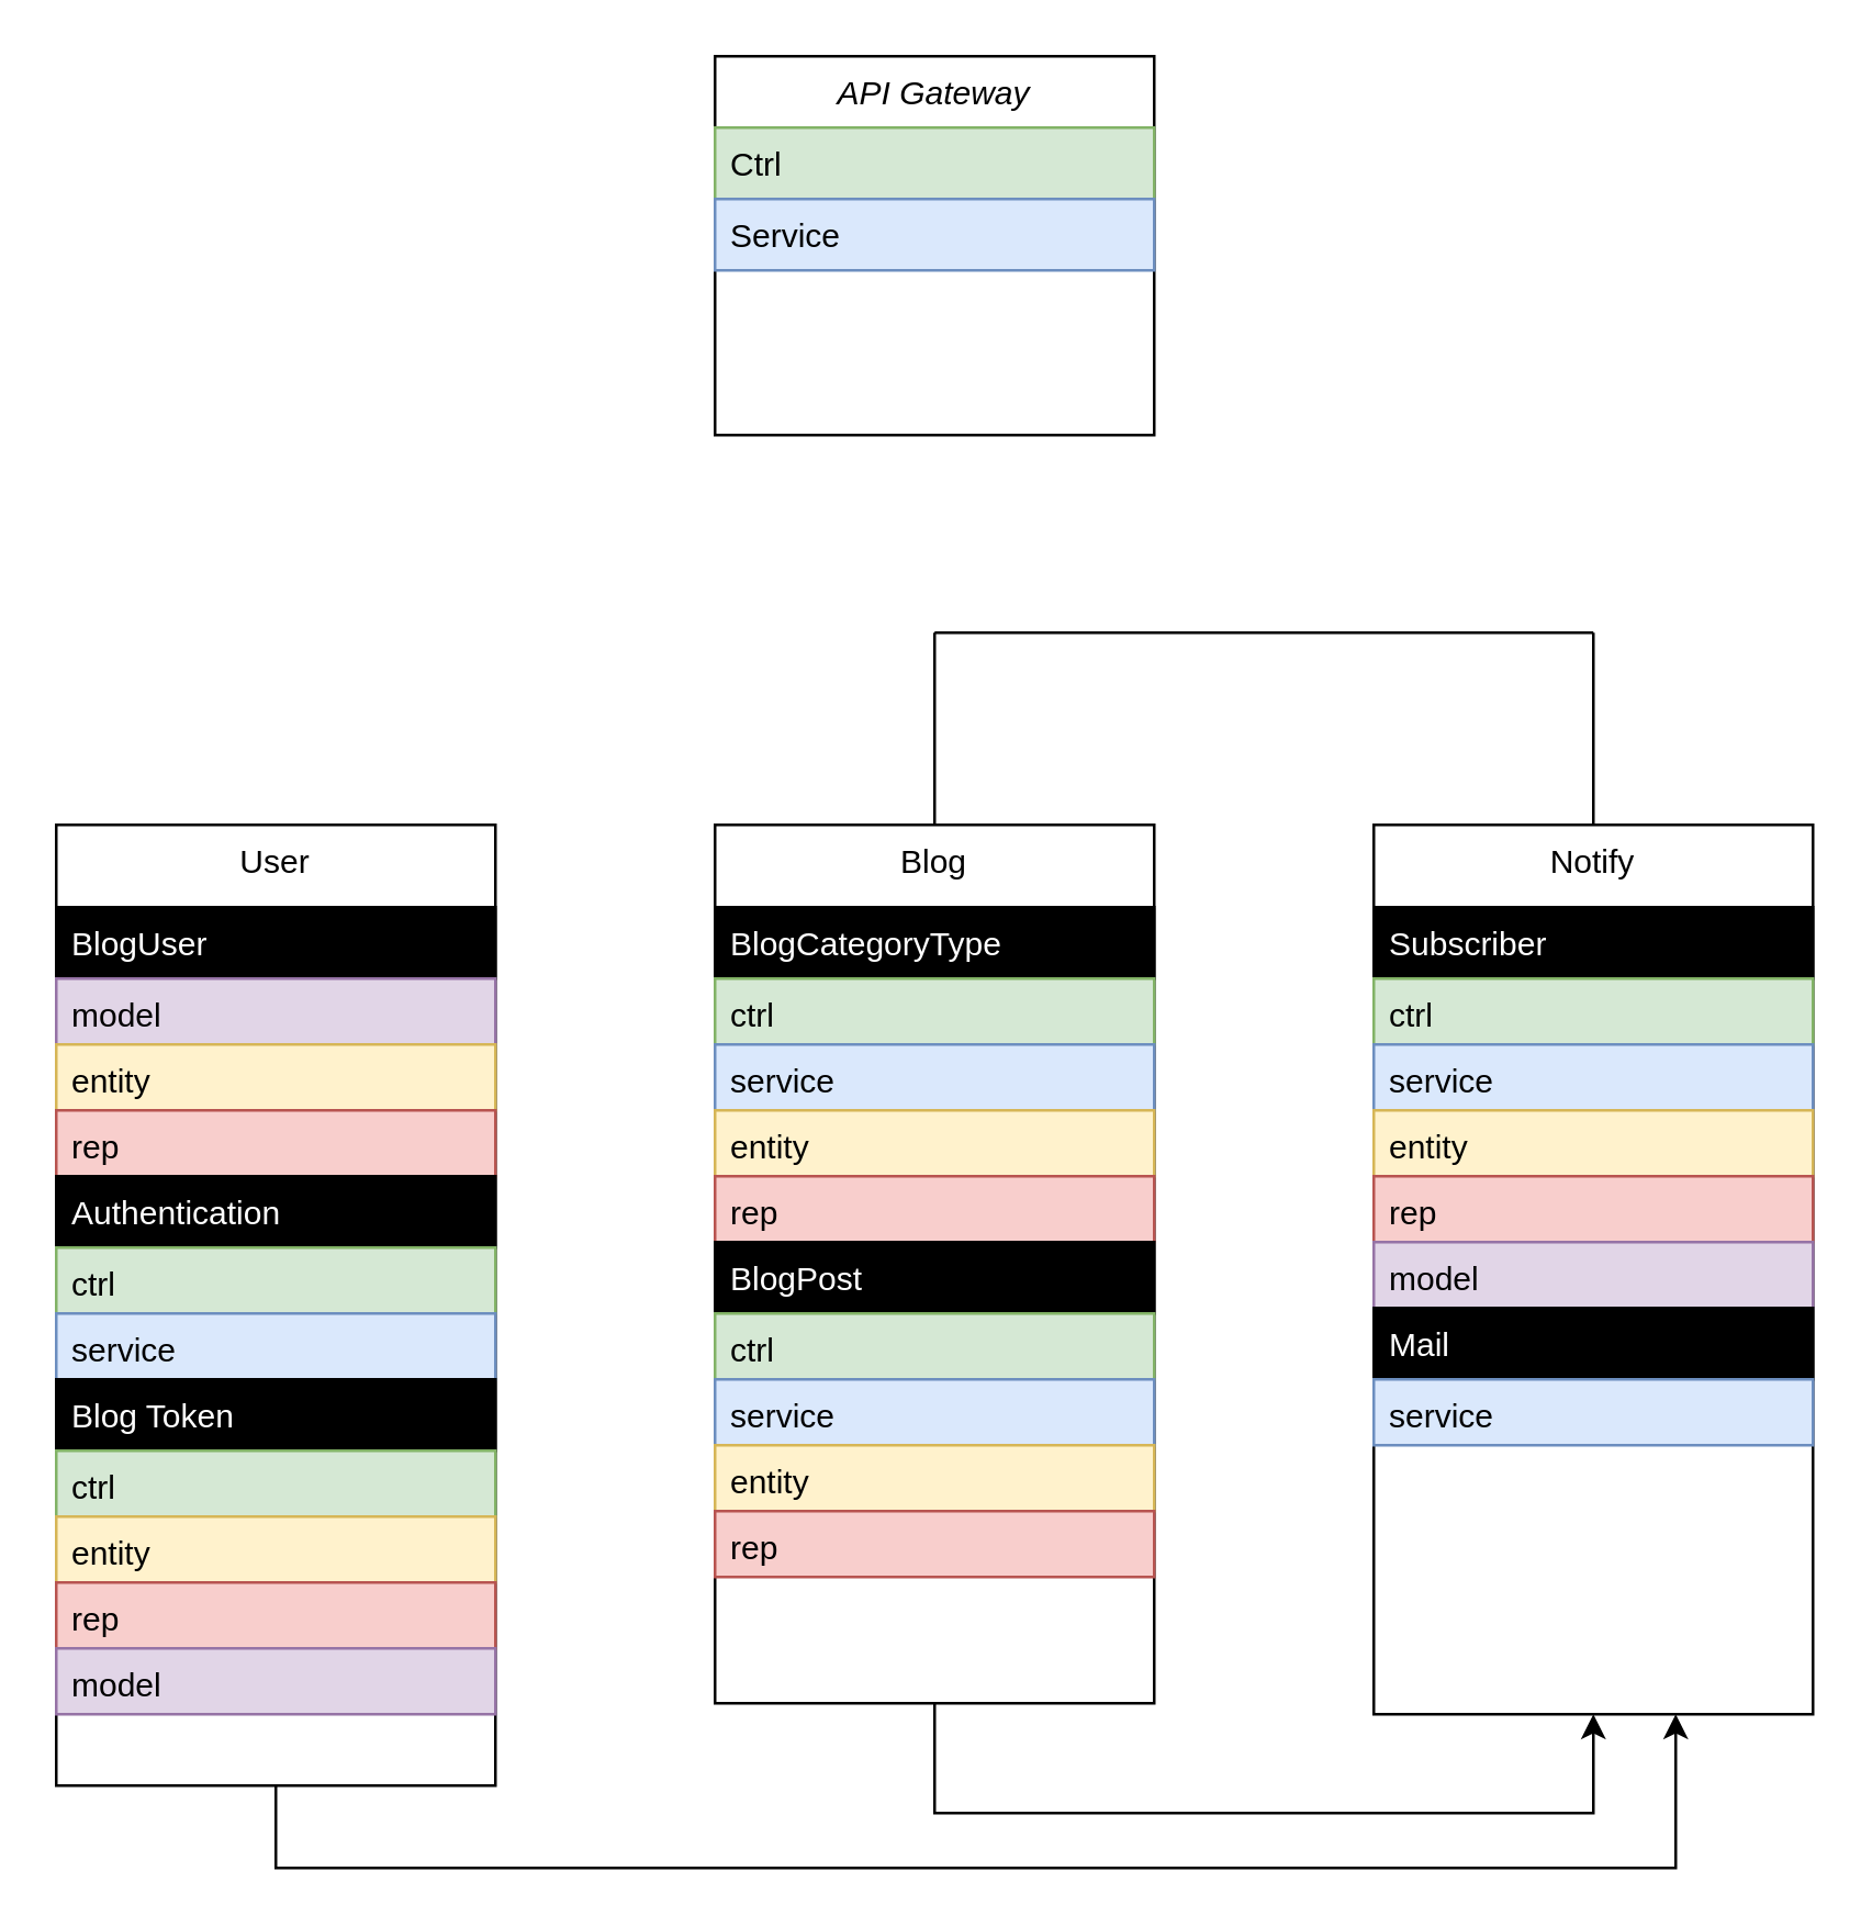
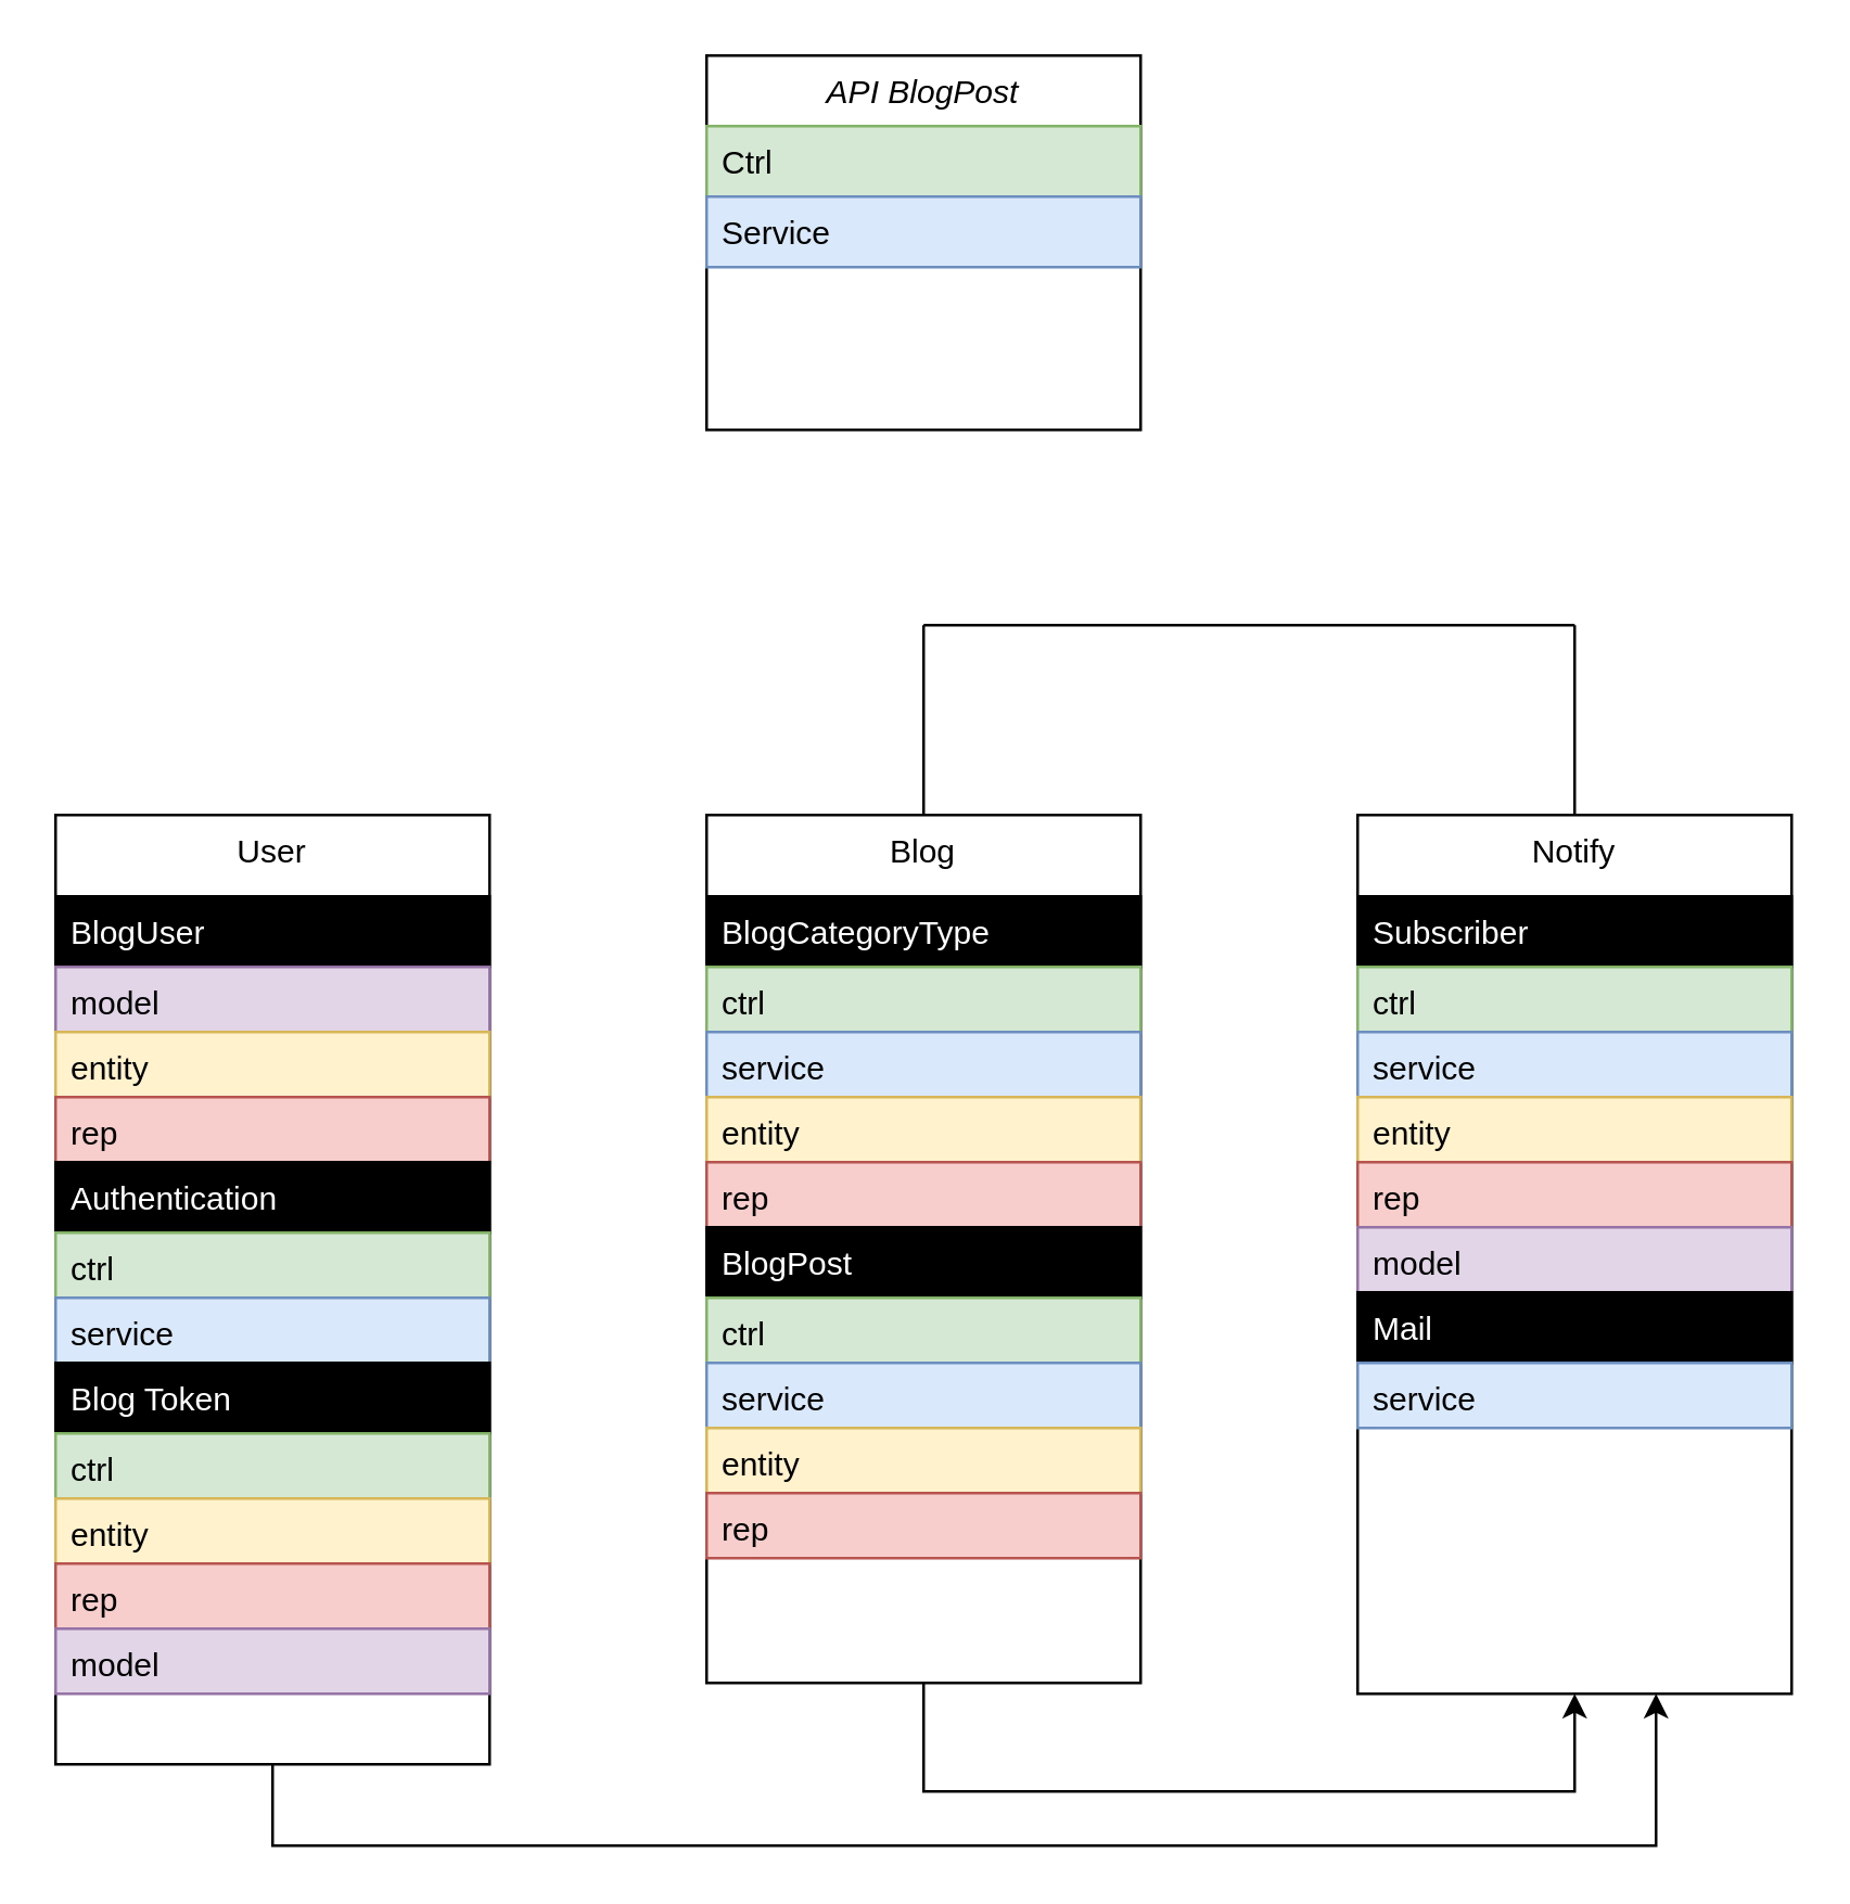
- <mxCell id="3" value="API Gateway" style="swimlane;fontStyle=2;align=center;verticalAlign=top;childLayout=stackLayout;horizontal=1;startSize=26;horizontalStack=0;resizeParent=1;resizeLast=0;collapsible=1;marginBottom=0;rounded=0;shadow=0;strokeWidth=1;" parent="1" vertex="1"><mxGeometry x="260" y="20" width="160" height="138" as="geometry"><mxRectangle x="230" y="140" width="160" height="26" as="alternateBounds" /></mxGeometry></mxCell>
+ <mxCell id="3" value="API BlogPost" style="swimlane;fontStyle=2;align=center;verticalAlign=top;childLayout=stackLayout;horizontal=1;startSize=26;horizontalStack=0;resizeParent=1;resizeLast=0;collapsible=1;marginBottom=0;rounded=0;shadow=0;strokeWidth=1;" parent="1" vertex="1"><mxGeometry x="260" y="20" width="160" height="138" as="geometry"><mxRectangle x="230" y="140" width="160" height="26" as="alternateBounds" /></mxGeometry></mxCell>
